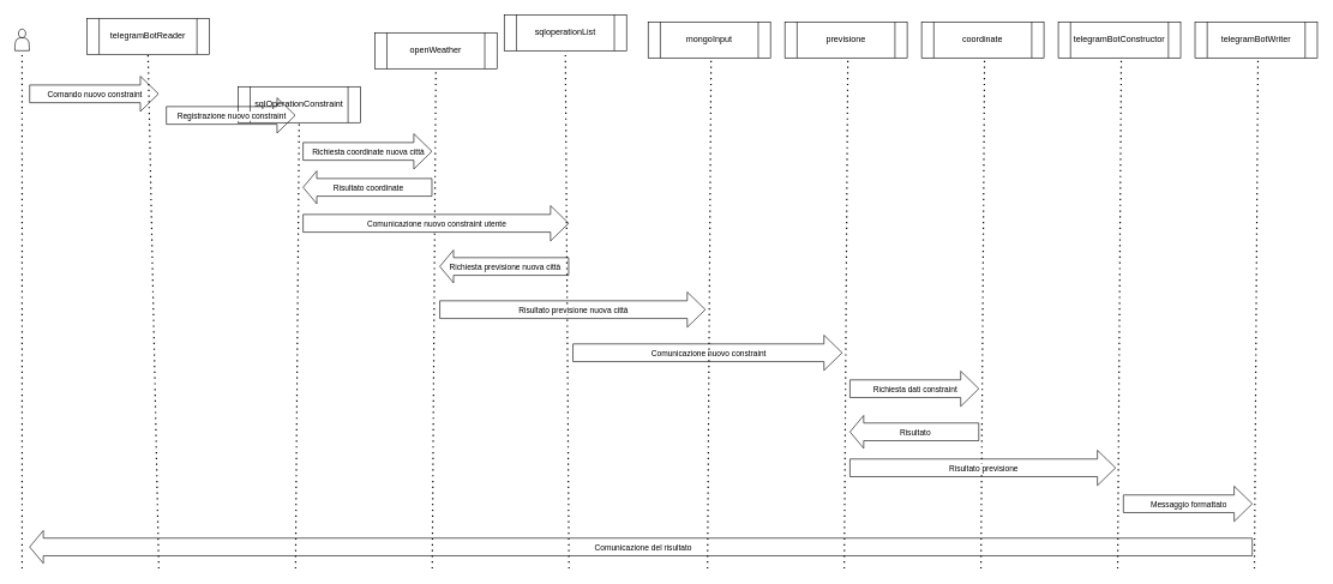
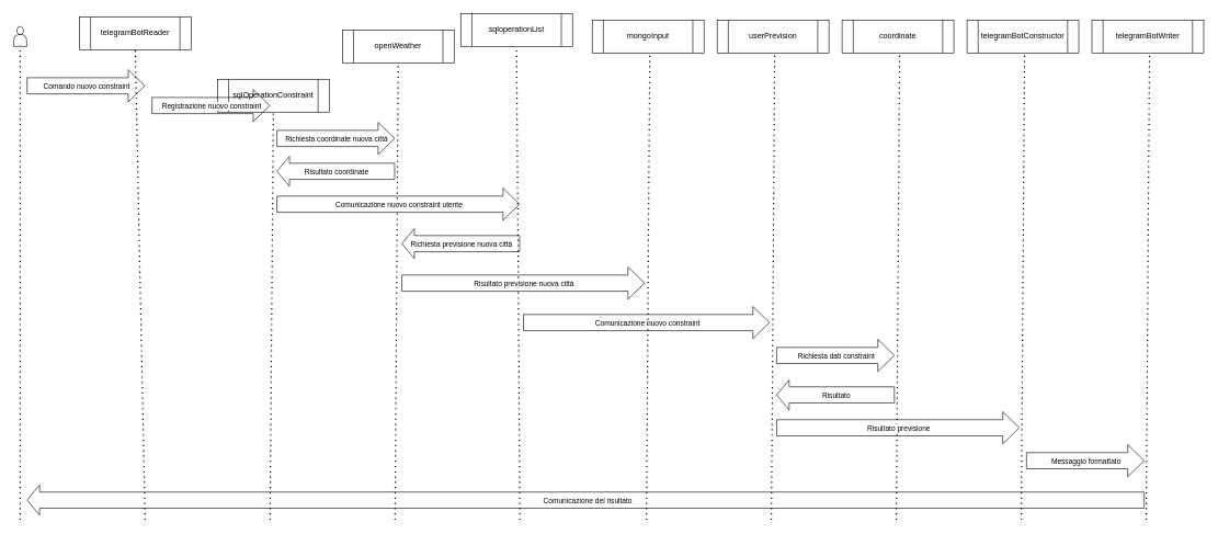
- <mxCell id="28" value="previsione" style="shape=process;whiteSpace=wrap;html=1;backgroundOutline=1;" parent="1" vertex="1"><mxGeometry x="1090" y="30" width="170" height="50" as="geometry" /></mxCell>
+ <mxCell id="28" value="userPrevision" style="shape=process;whiteSpace=wrap;html=1;backgroundOutline=1;" parent="1" vertex="1"><mxGeometry x="1090" y="30" width="170" height="50" as="geometry" /></mxCell>
